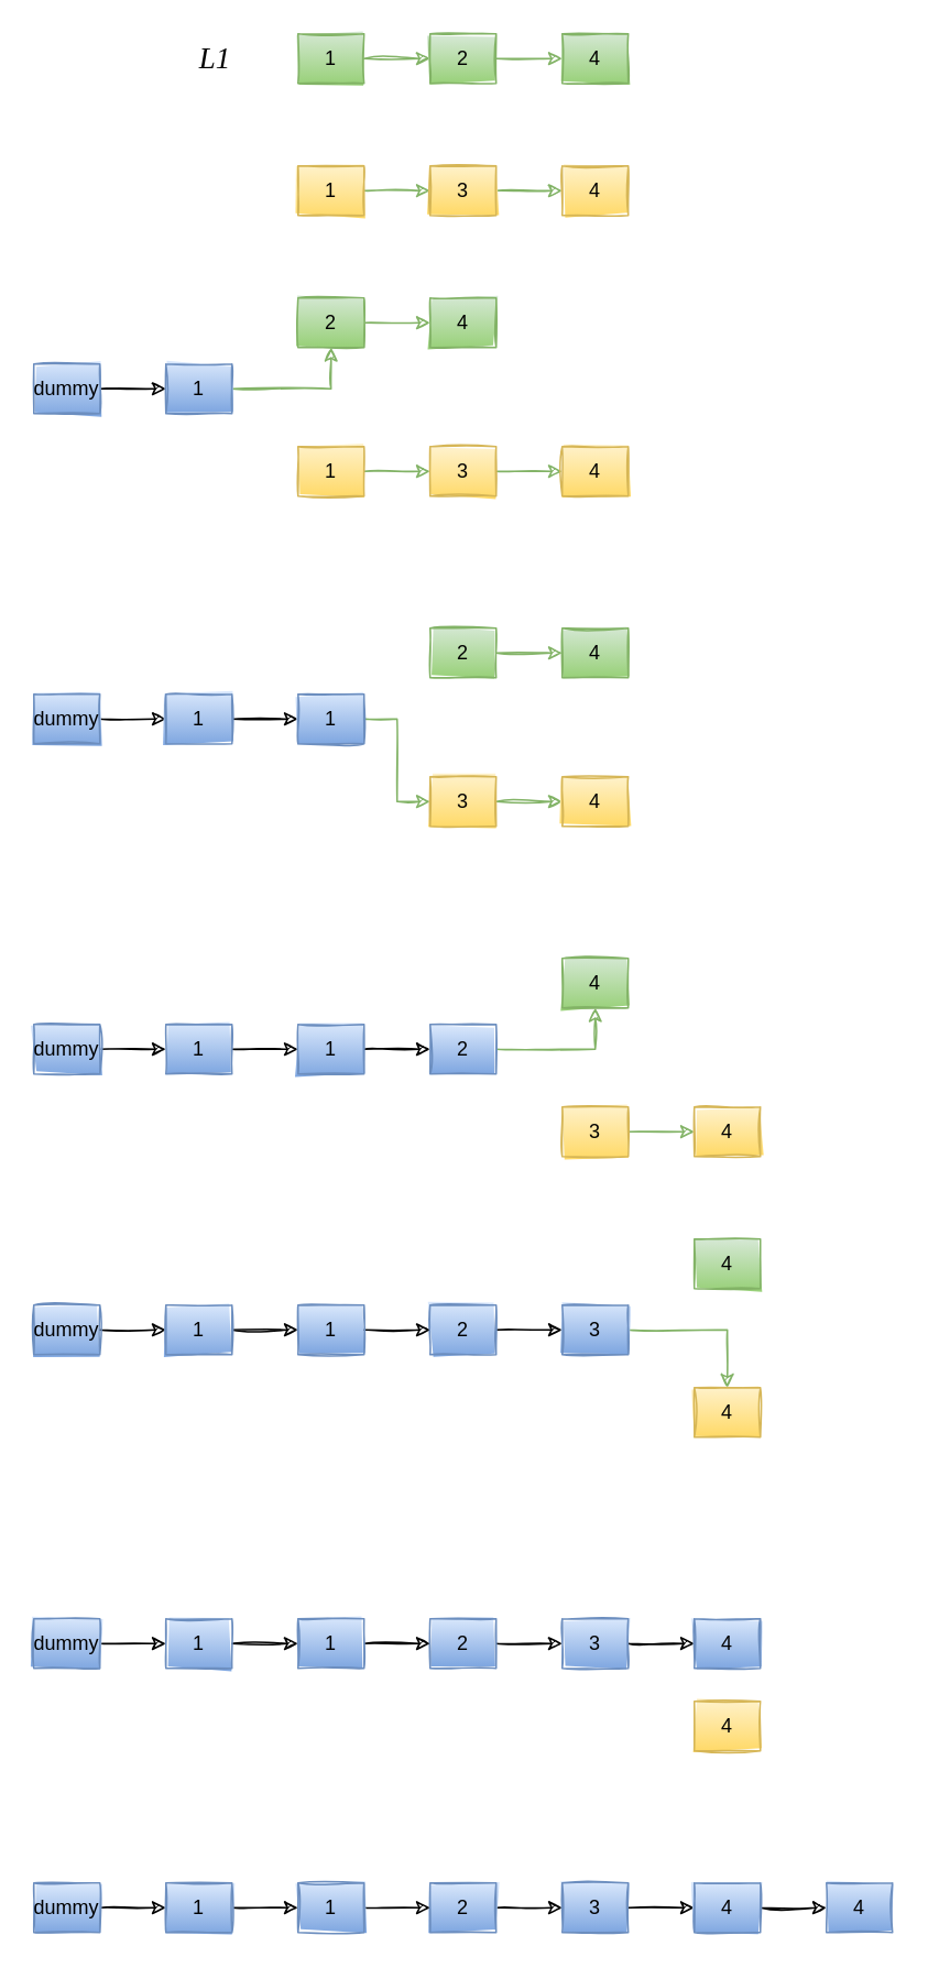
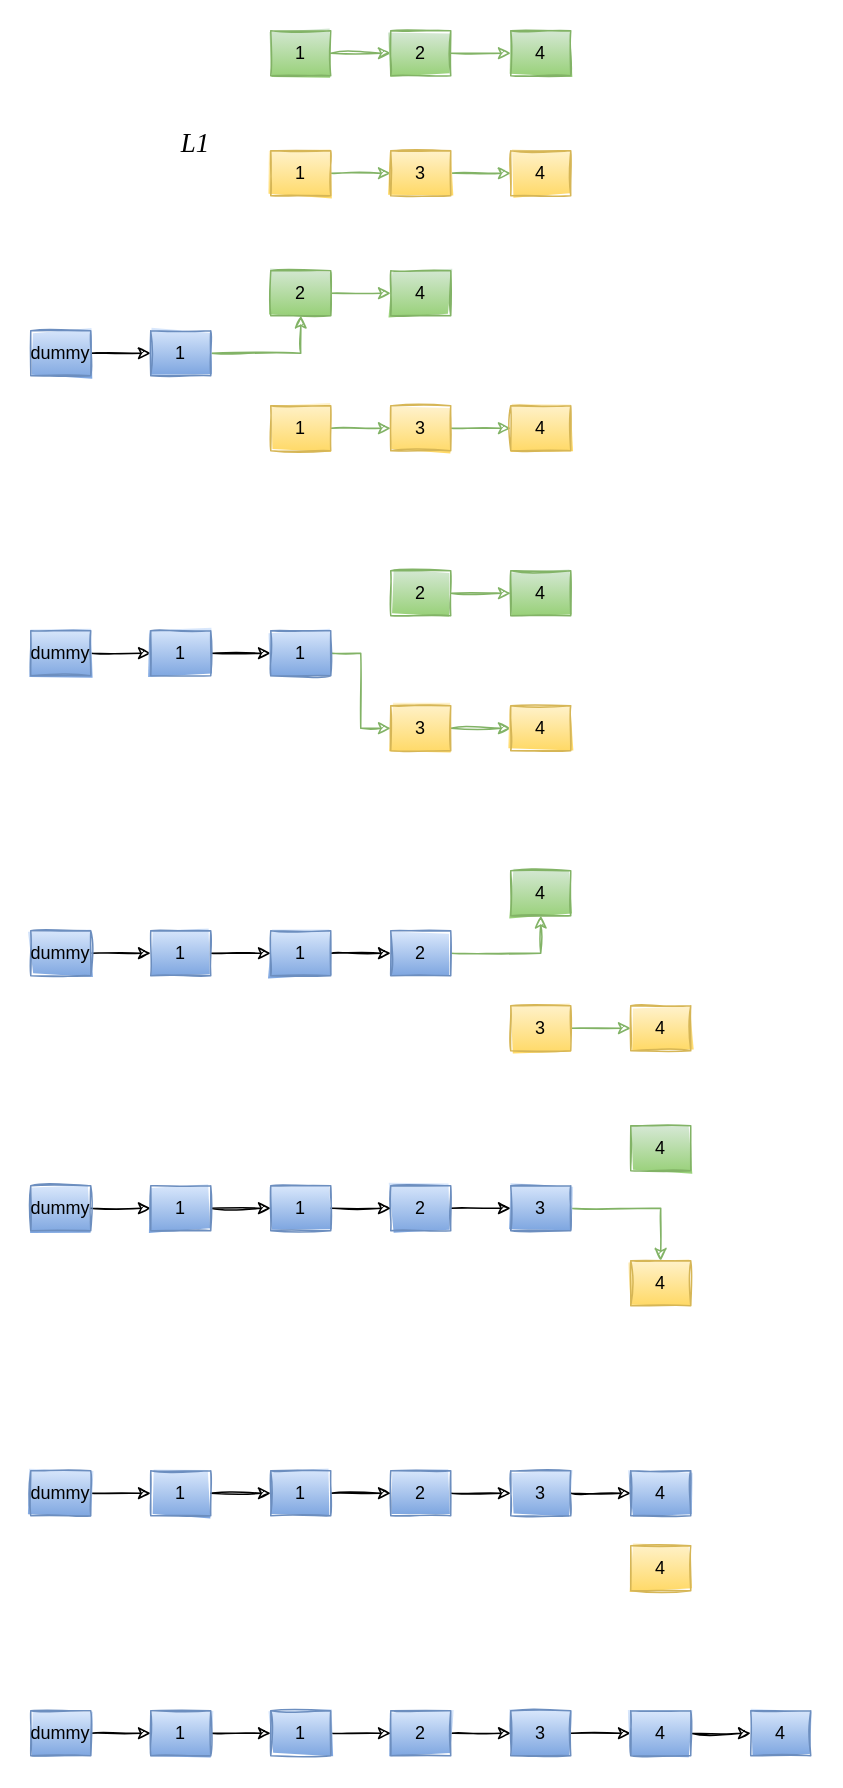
- <mxCell id="12" value="&lt;i&gt;&lt;font face=&quot;Comic Sans MS&quot; style=&quot;font-size: 18px&quot;&gt;L1&lt;/font&gt;&lt;/i&gt;" style="text;html=1;strokeColor=none;fillColor=none;align=center;verticalAlign=middle;whiteSpace=wrap;rounded=0;" vertex="1" parent="1"><mxGeometry x="100" y="20" width="60" height="30" as="geometry" /></mxCell>
+ <mxCell id="12" value="&lt;i&gt;&lt;font face=&quot;Comic Sans MS&quot; style=&quot;font-size: 18px&quot;&gt;L1&lt;/font&gt;&lt;/i&gt;" style="text;html=1;strokeColor=none;fillColor=none;align=center;verticalAlign=middle;whiteSpace=wrap;rounded=0;" vertex="1" parent="1"><mxGeometry x="100" y="80" width="60" height="30" as="geometry" /></mxCell>
